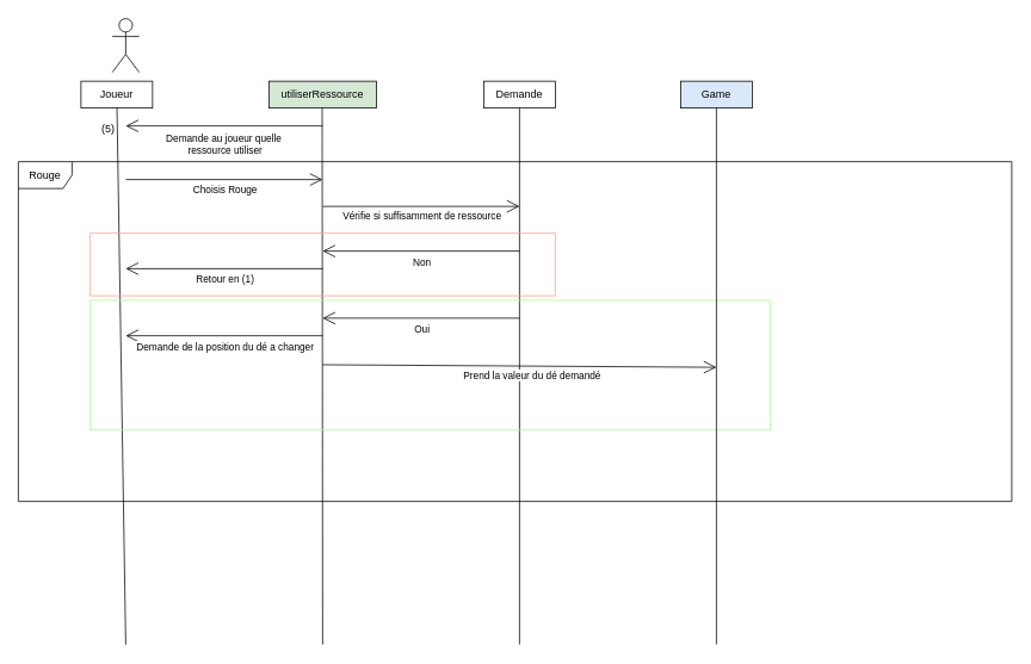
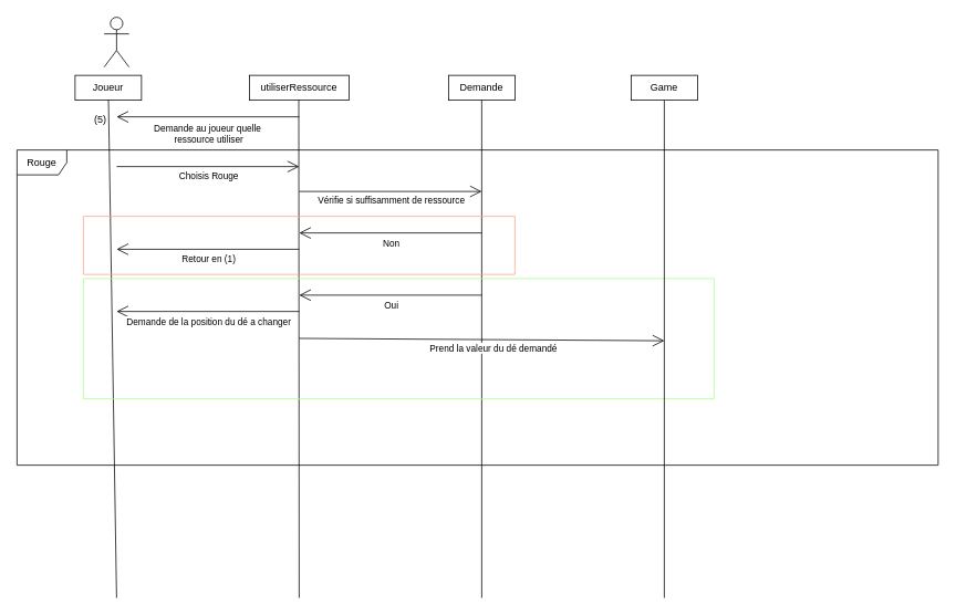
- <mxCell id="3" value="utiliserRessource" style="html=1;whiteSpace=wrap;fillColor=#d5e8d4;" vertex="1" parent="1"><mxGeometry x="300" y="90" width="120" height="30" as="geometry" /></mxCell>
+ <mxCell id="3" value="utiliserRessource" style="html=1;whiteSpace=wrap;" vertex="1" parent="1"><mxGeometry x="300" y="90" width="120" height="30" as="geometry" /></mxCell>
- <mxCell id="30" value="Game" style="html=1;whiteSpace=wrap;fillColor=#dae8fc;" vertex="1" parent="1"><mxGeometry x="760" y="90" width="80" height="30" as="geometry" /></mxCell>
+ <mxCell id="30" value="Game" style="html=1;whiteSpace=wrap;" vertex="1" parent="1"><mxGeometry x="760" y="90" width="80" height="30" as="geometry" /></mxCell>
